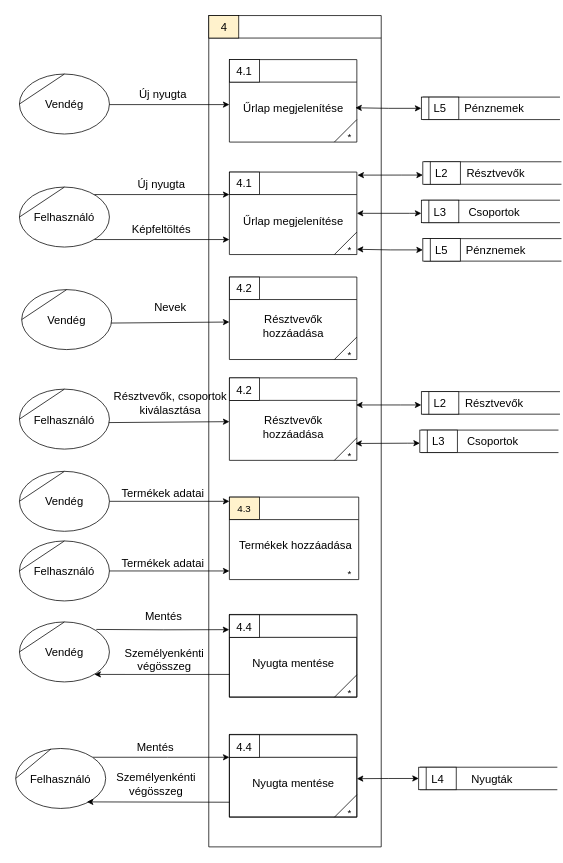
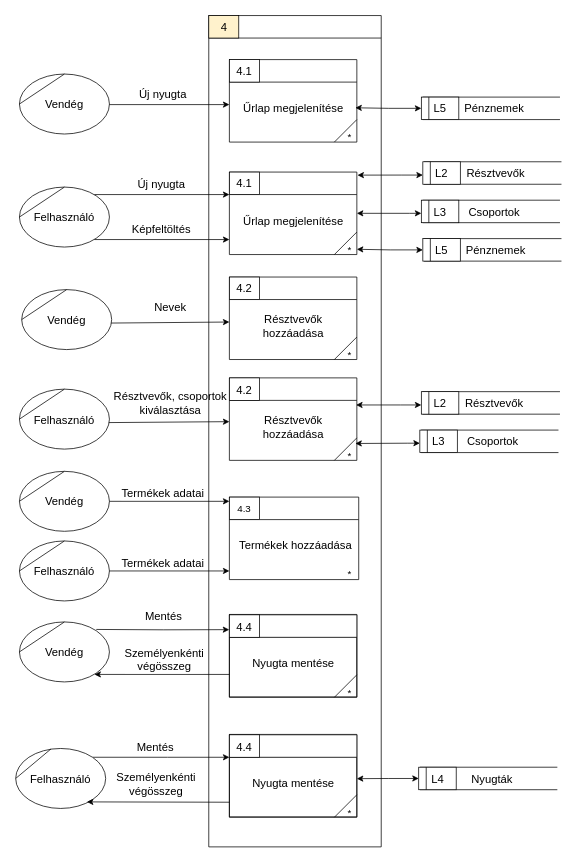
- <mxCell id="27" value="4.3" style="rounded=0;whiteSpace=wrap;html=1;fontSize=13;fillColor=#fff2cc;" parent="26" vertex="1"><mxGeometry width="40" height="30" as="geometry" /></mxCell>
+ <mxCell id="27" value="4.3" style="rounded=0;whiteSpace=wrap;html=1;fontSize=13;" parent="26" vertex="1"><mxGeometry width="40" height="30" as="geometry" /></mxCell>
